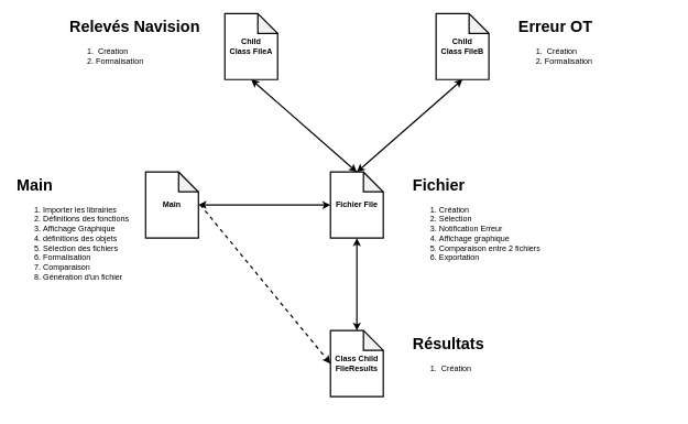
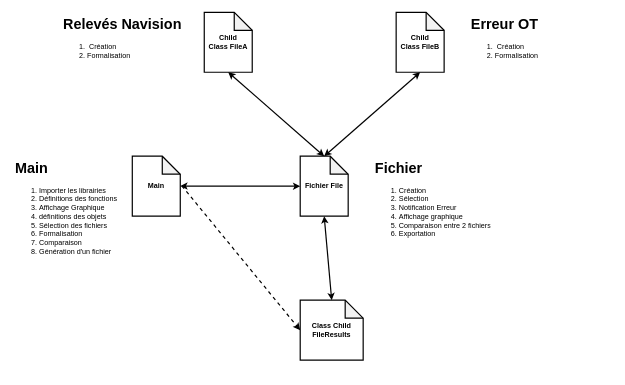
- <mxCell id="9" value="&lt;div&gt;&lt;b&gt;Class Child FileResults&lt;/b&gt;&lt;/div&gt;" style="shape=note;whiteSpace=wrap;html=1;backgroundOutline=1;darkOpacity=0.05;strokeWidth=2;" vertex="1" parent="1"><mxGeometry x="500" y="500" width="80" height="100" as="geometry" /></mxCell>
+ <mxCell id="9" value="&lt;div&gt;&lt;b&gt;Class Child FileResults&lt;/b&gt;&lt;/div&gt;" style="shape=note;whiteSpace=wrap;html=1;backgroundOutline=1;darkOpacity=0.05;strokeWidth=2;" vertex="1" parent="1"><mxGeometry x="500" y="500" width="105" height="100" as="geometry" /></mxCell>
- <mxCell id="10" value="&lt;h1&gt;Résultats&lt;br&gt;&lt;/h1&gt;&lt;ol&gt;&lt;li&gt;&amp;nbsp;Création&lt;/li&gt;&lt;/ol&gt;&lt;div&gt;&lt;br&gt;&lt;/div&gt;" style="text;html=1;strokeColor=none;fillColor=none;spacing=5;spacingTop=-20;whiteSpace=wrap;overflow=hidden;rounded=0;" vertex="1" parent="1"><mxGeometry x="620" y="500" width="240" height="120" as="geometry" /></mxCell>
